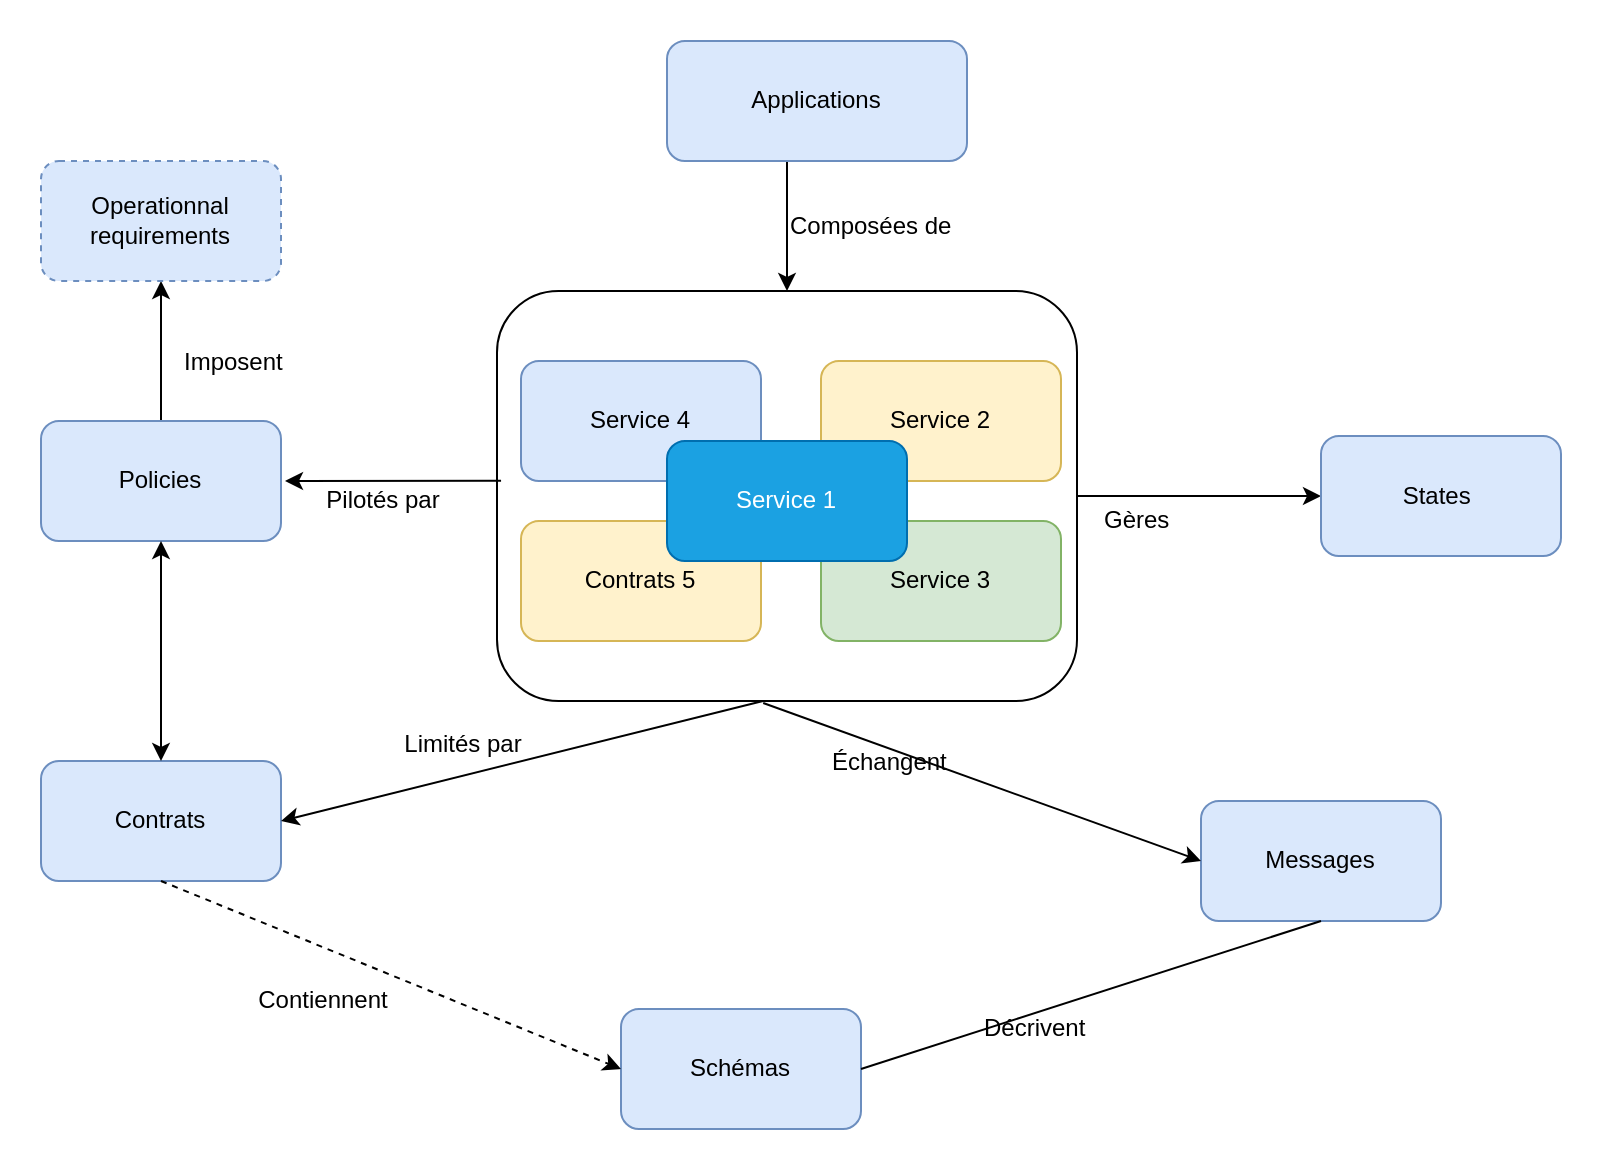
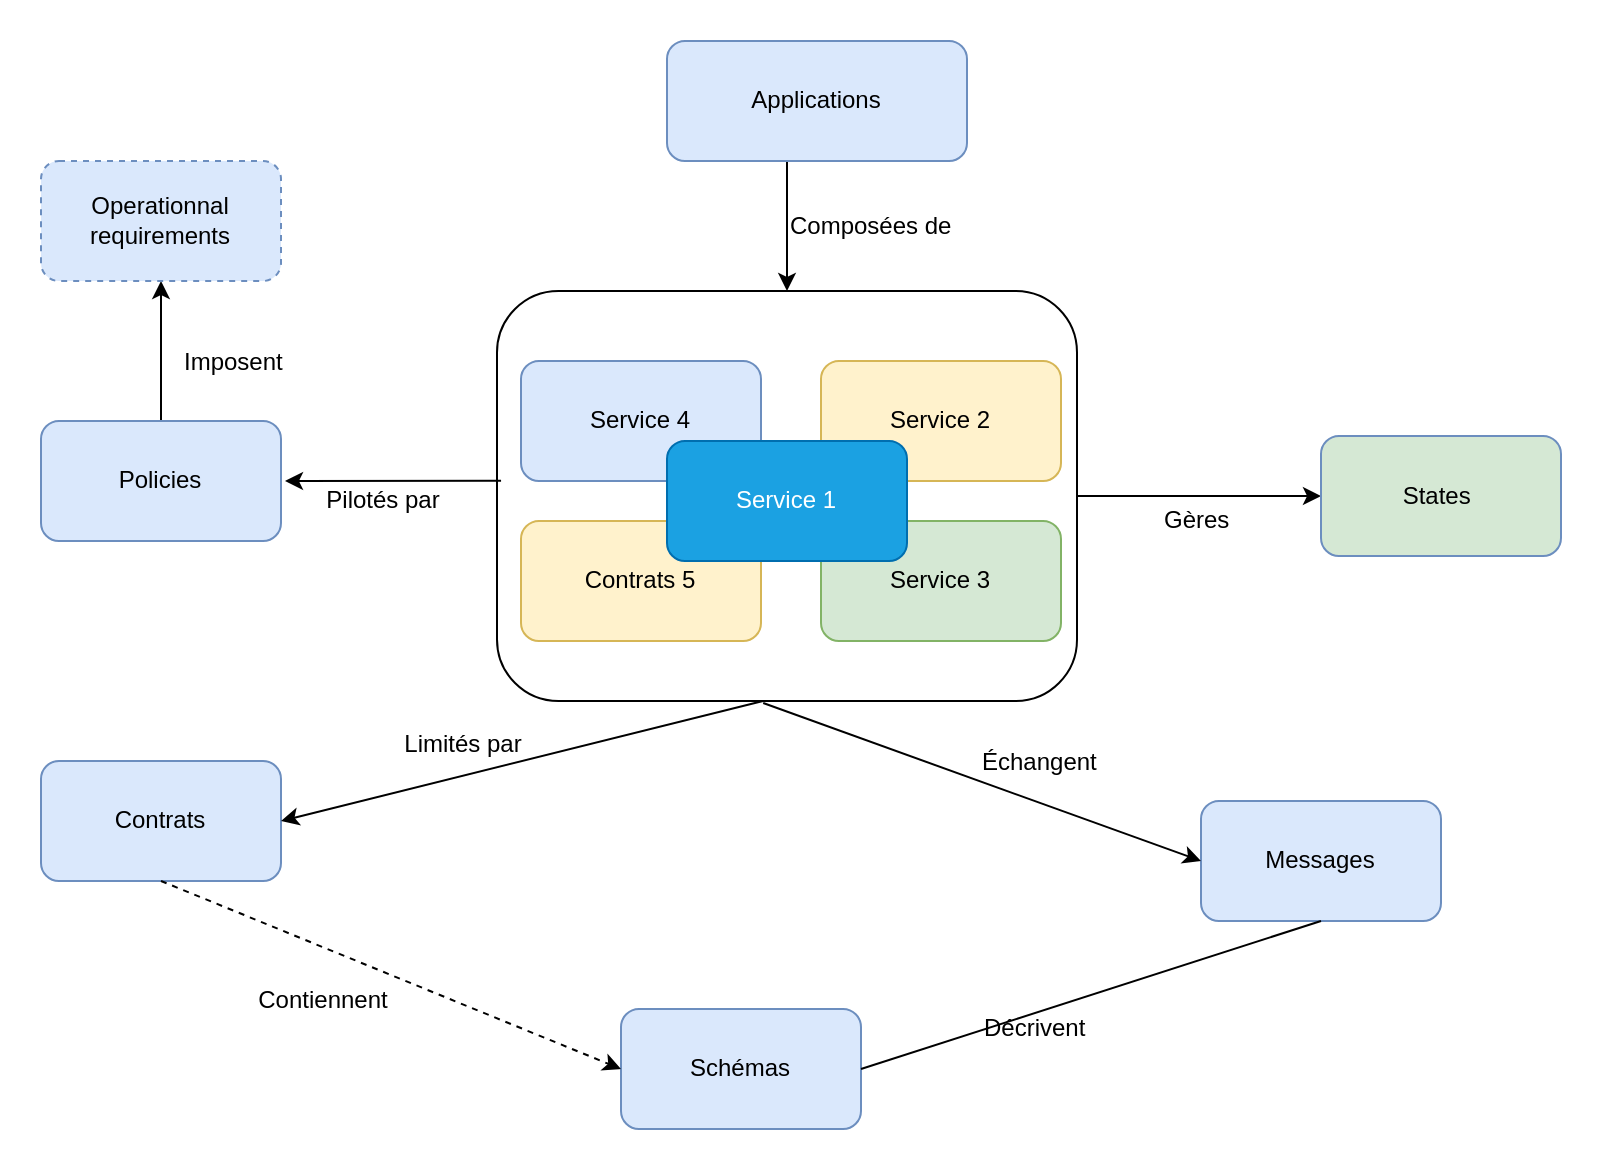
- <mxCell id="11" value="States&amp;nbsp;" style="rounded=1;whiteSpace=wrap;html=1;fillColor=#dae8fc;strokeColor=#6c8ebf;" vertex="1" parent="1"><mxGeometry x="660" y="217.5" width="120" height="60" as="geometry" /></mxCell>
+ <mxCell id="11" value="States&amp;nbsp;" style="rounded=1;whiteSpace=wrap;html=1;fillColor=#d5e8d4;strokeColor=#6c8ebf;" vertex="1" parent="1"><mxGeometry x="660" y="217.5" width="120" height="60" as="geometry" /></mxCell>
- <mxCell id="18" value="Gères" style="text;html=1;resizable=0;points=[];autosize=1;align=left;verticalAlign=top;spacingTop=-4;" vertex="1" parent="1"><mxGeometry x="550" y="250" width="50" height="20" as="geometry" /></mxCell>
+ <mxCell id="18" value="Gères" style="text;html=1;resizable=0;points=[];autosize=1;align=left;verticalAlign=top;spacingTop=-4;" vertex="1" parent="1"><mxGeometry x="580" y="250" width="50" height="20" as="geometry" /></mxCell>
- <mxCell id="22" value="" style="endArrow=classic;startArrow=classic;html=1;entryX=0.5;entryY=1;entryDx=0;entryDy=0;exitX=0.5;exitY=0;exitDx=0;exitDy=0;" edge="1" parent="1" source="17" target="13"><mxGeometry width="50" height="50" relative="1" as="geometry"><mxPoint x="20" y="640" as="sourcePoint" /><mxPoint x="70" y="590" as="targetPoint" /></mxGeometry></mxCell>
- <mxCell id="30" value="Échangent" style="text;html=1;resizable=0;points=[];autosize=1;align=left;verticalAlign=top;spacingTop=-4;" vertex="1" parent="1"><mxGeometry x="414" y="371" width="70" height="20" as="geometry" /></mxCell>
+ <mxCell id="30" value="Échangent" style="text;html=1;resizable=0;points=[];autosize=1;align=left;verticalAlign=top;spacingTop=-4;" vertex="1" parent="1"><mxGeometry x="489" y="371" width="70" height="20" as="geometry" /></mxCell>
